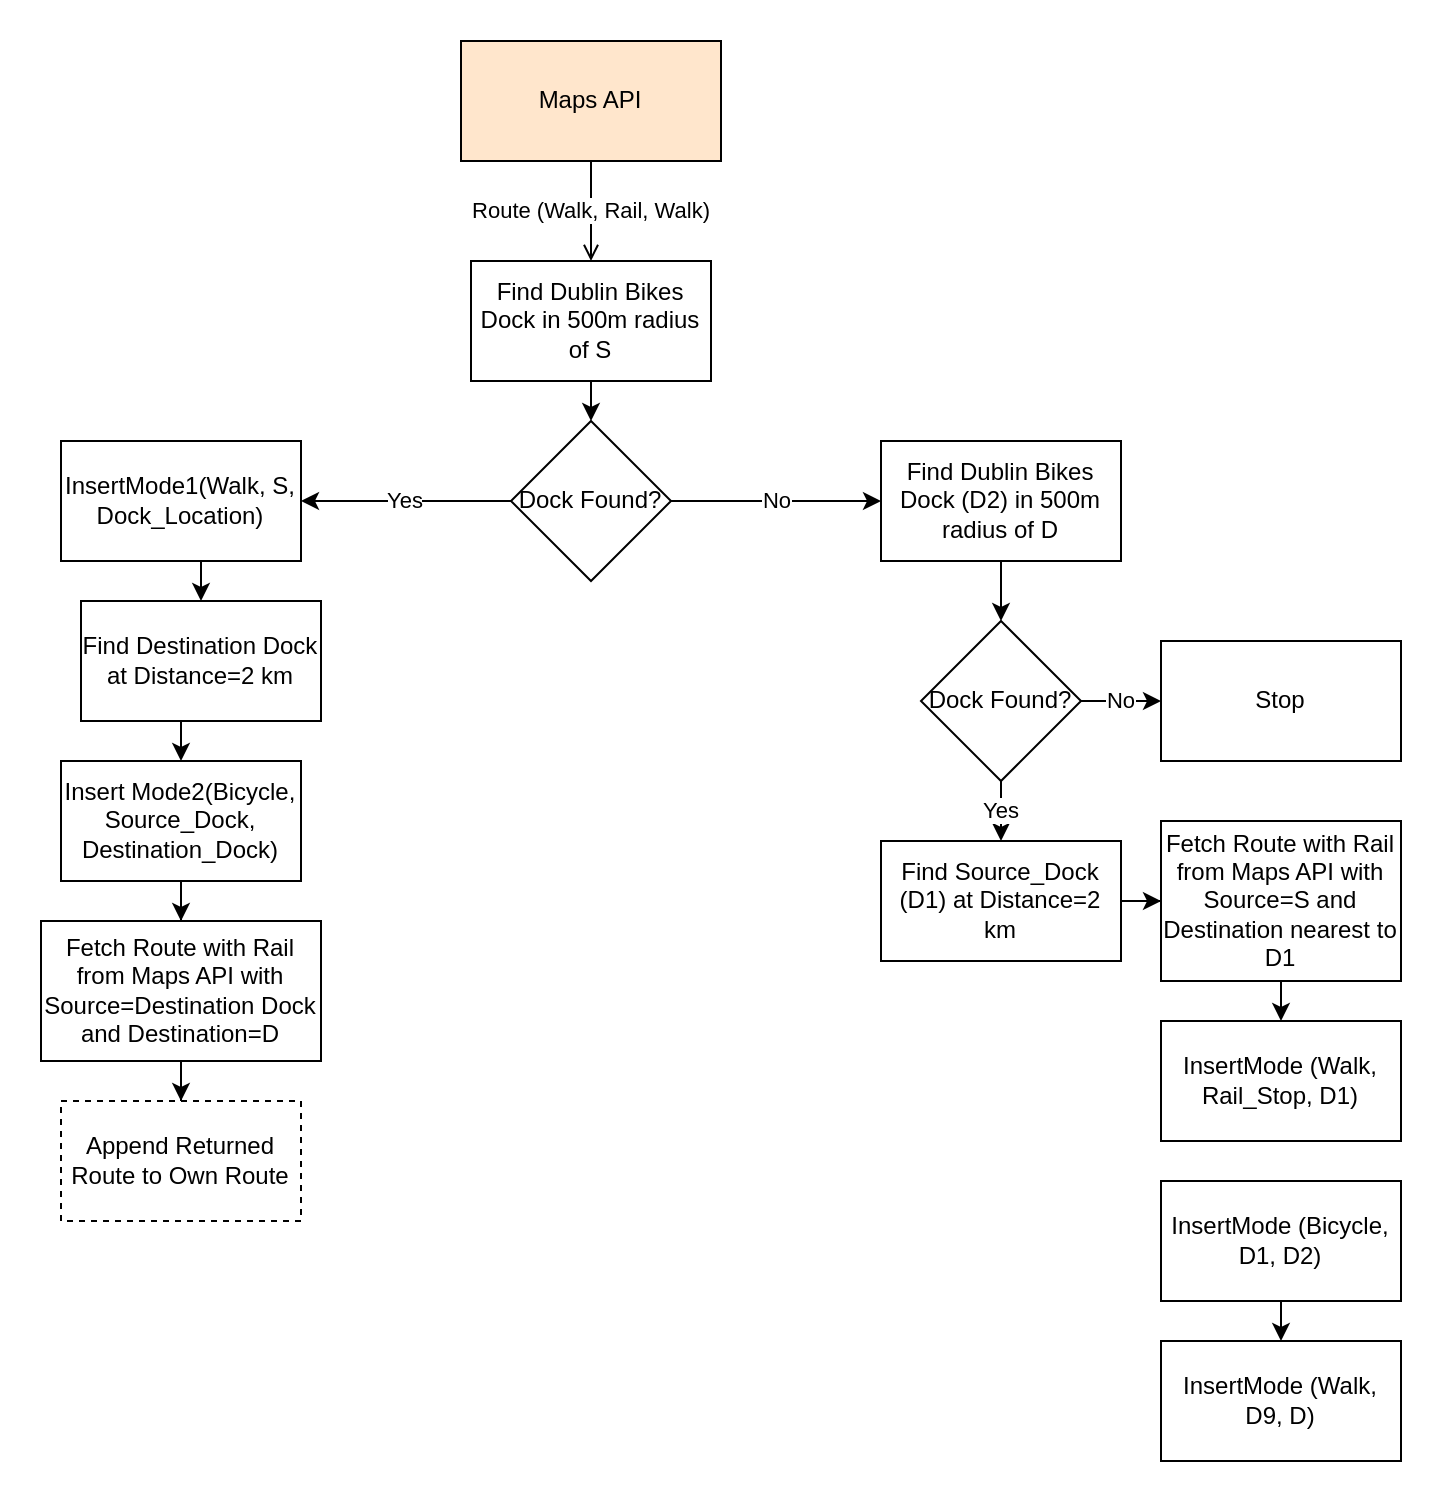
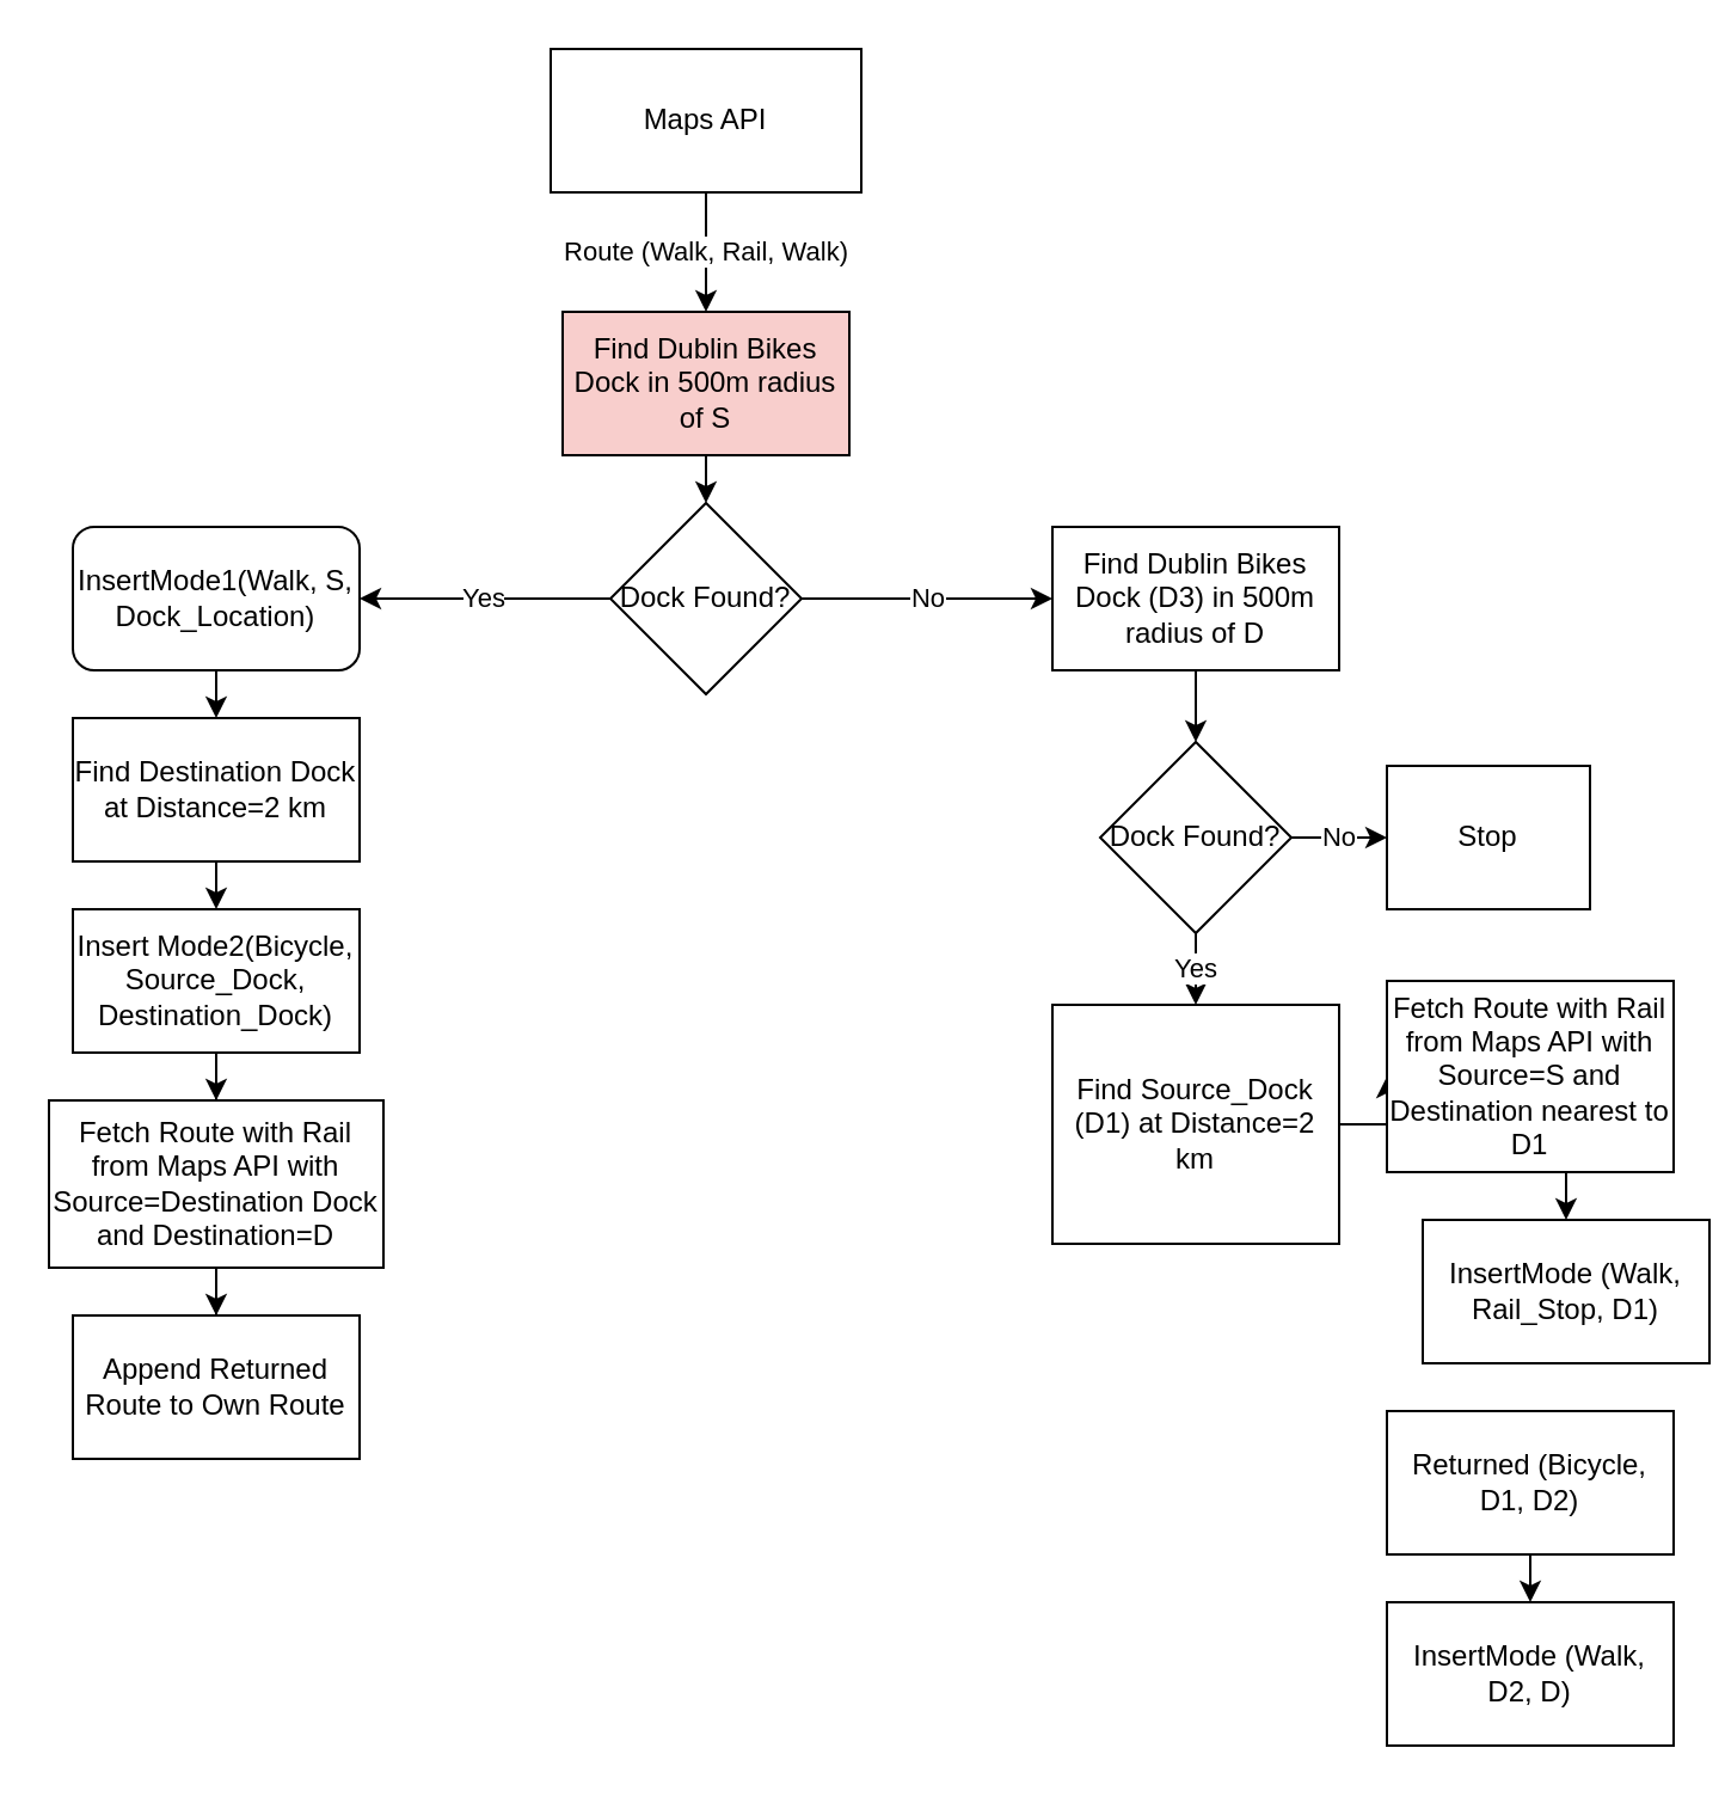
- <mxCell id="3" value="Maps API" style="rounded=0;whiteSpace=wrap;html=1;fillColor=#ffe6cc;" vertex="1" parent="1"><mxGeometry x="230" y="20" width="130" height="60" as="geometry" /></mxCell>
+ <mxCell id="3" value="Maps API" style="rounded=0;whiteSpace=wrap;html=1;" vertex="1" parent="1"><mxGeometry x="230" y="20" width="130" height="60" as="geometry" /></mxCell>
- <mxCell id="2" value="Route (Walk, Rail, Walk)" style="edgeStyle=orthogonalEdgeStyle;rounded=0;orthogonalLoop=1;jettySize=auto;html=1;endArrow=open;" edge="1" parent="1" source="3" target="5"><mxGeometry relative="1" as="geometry" /></mxCell>
+ <mxCell id="2" value="Route (Walk, Rail, Walk)" style="edgeStyle=orthogonalEdgeStyle;rounded=0;orthogonalLoop=1;jettySize=auto;html=1;" edge="1" parent="1" source="3" target="5"><mxGeometry relative="1" as="geometry" /></mxCell>
- <mxCell id="5" value="Find Dublin Bikes Dock in 500m radius of S" style="rounded=0;whiteSpace=wrap;html=1;" vertex="1" parent="1"><mxGeometry x="235" y="130" width="120" height="60" as="geometry" /></mxCell>
+ <mxCell id="5" value="Find Dublin Bikes Dock in 500m radius of S" style="rounded=0;whiteSpace=wrap;html=1;fillColor=#f8cecc;" vertex="1" parent="1"><mxGeometry x="235" y="130" width="120" height="60" as="geometry" /></mxCell>
- <mxCell id="12" value="InsertMode1(Walk, S, Dock_Location)" style="rounded=0;whiteSpace=wrap;html=1;" vertex="1" parent="1"><mxGeometry x="30" y="220" width="120" height="60" as="geometry" /></mxCell>
+ <mxCell id="12" value="InsertMode1(Walk, S, Dock_Location)" style="whiteSpace=wrap;html=1;rounded=1;" vertex="1" parent="1"><mxGeometry x="30" y="220" width="120" height="60" as="geometry" /></mxCell>
- <mxCell id="10" value="Find Dublin Bikes Dock (D2) in 500m radius of D" style="rounded=0;whiteSpace=wrap;html=1;" vertex="1" parent="1"><mxGeometry x="440" y="220" width="120" height="60" as="geometry" /></mxCell>
+ <mxCell id="10" value="Find Dublin Bikes Dock (D3) in 500m radius of D" style="rounded=0;whiteSpace=wrap;html=1;" vertex="1" parent="1"><mxGeometry x="440" y="220" width="120" height="60" as="geometry" /></mxCell>
- <mxCell id="14" value="Find Destination Dock at Distance=2 km" style="rounded=0;whiteSpace=wrap;html=1;" vertex="1" parent="1"><mxGeometry x="40" y="300" width="120" height="60" as="geometry" /></mxCell>
+ <mxCell id="14" value="Find Destination Dock at Distance=2 km" style="rounded=0;whiteSpace=wrap;html=1;" vertex="1" parent="1"><mxGeometry x="30" y="300" width="120" height="60" as="geometry" /></mxCell>
- <mxCell id="27" value="Stop" style="rounded=0;whiteSpace=wrap;html=1;" vertex="1" parent="1"><mxGeometry x="580" y="320" width="120" height="60" as="geometry" /></mxCell>
+ <mxCell id="27" value="Stop" style="rounded=0;whiteSpace=wrap;html=1;" vertex="1" parent="1"><mxGeometry x="580" y="320" width="85" height="60" as="geometry" /></mxCell>
- <mxCell id="26" value="Find Source_Dock (D1) at Distance=2 km" style="rounded=0;whiteSpace=wrap;html=1;" vertex="1" parent="1"><mxGeometry x="440" y="420" width="120" height="60" as="geometry" /></mxCell>
+ <mxCell id="26" value="Find Source_Dock (D1) at Distance=2 km" style="rounded=0;whiteSpace=wrap;html=1;" vertex="1" parent="1"><mxGeometry x="440" y="420" width="120" height="100" as="geometry" /></mxCell>
- <mxCell id="30" value="InsertMode (Walk, Rail_Stop, D1)" style="rounded=0;whiteSpace=wrap;html=1;" vertex="1" parent="1"><mxGeometry x="580" y="510" width="120" height="60" as="geometry" /></mxCell>
+ <mxCell id="30" value="InsertMode (Walk, Rail_Stop, D1)" style="rounded=0;whiteSpace=wrap;html=1;" vertex="1" parent="1"><mxGeometry x="595" y="510" width="120" height="60" as="geometry" /></mxCell>
- <mxCell id="21" value="Append Returned Route to Own Route" style="rounded=0;whiteSpace=wrap;html=1;dashed=1;" vertex="1" parent="1"><mxGeometry x="30" y="550" width="120" height="60" as="geometry" /></mxCell>
+ <mxCell id="21" value="Append Returned Route to Own Route" style="rounded=0;whiteSpace=wrap;html=1;" vertex="1" parent="1"><mxGeometry x="30" y="550" width="120" height="60" as="geometry" /></mxCell>
- <mxCell id="32" value="InsertMode (Bicycle, D1, D2)" style="rounded=0;whiteSpace=wrap;html=1;" vertex="1" parent="1"><mxGeometry x="580" y="590" width="120" height="60" as="geometry" /></mxCell>
+ <mxCell id="32" value="Returned (Bicycle, D1, D2)" style="rounded=0;whiteSpace=wrap;html=1;" vertex="1" parent="1"><mxGeometry x="580" y="590" width="120" height="60" as="geometry" /></mxCell>
- <mxCell id="33" value="InsertMode (Walk, D9, D)" style="rounded=0;whiteSpace=wrap;html=1;" vertex="1" parent="1"><mxGeometry x="580" y="670" width="120" height="60" as="geometry" /></mxCell>
+ <mxCell id="33" value="InsertMode (Walk, D2, D)" style="rounded=0;whiteSpace=wrap;html=1;" vertex="1" parent="1"><mxGeometry x="580" y="670" width="120" height="60" as="geometry" /></mxCell>
